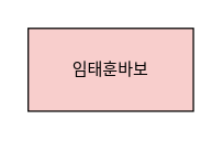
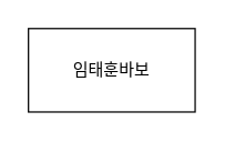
- <mxCell id="2" value="임태훈바보" style="rounded=0;whiteSpace=wrap;html=1;fillColor=#f8cecc;" vertex="1" parent="1"><mxGeometry x="20" y="20" width="120" height="60" as="geometry" /></mxCell>
+ <mxCell id="2" value="임태훈바보" style="rounded=0;whiteSpace=wrap;html=1;" vertex="1" parent="1"><mxGeometry x="20" y="20" width="120" height="60" as="geometry" /></mxCell>
